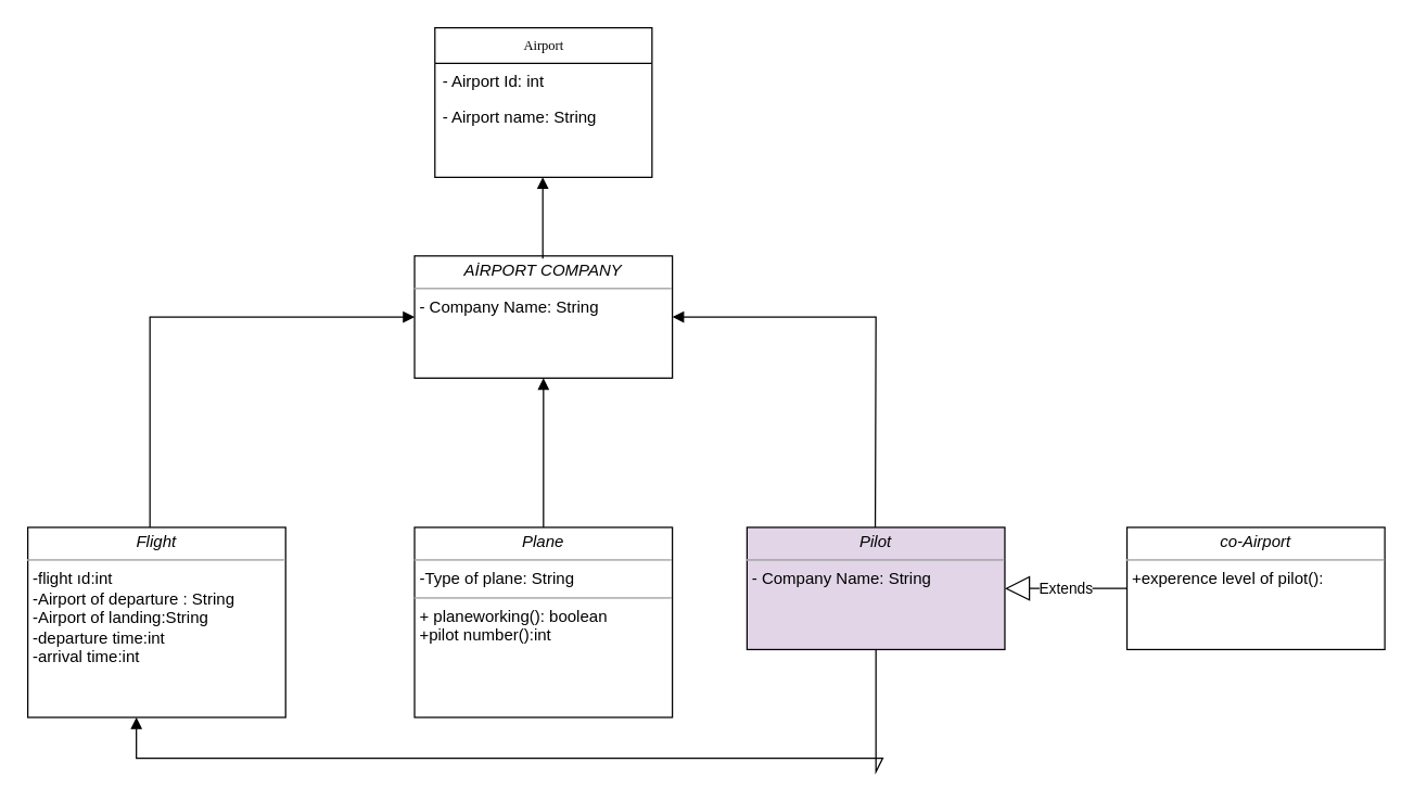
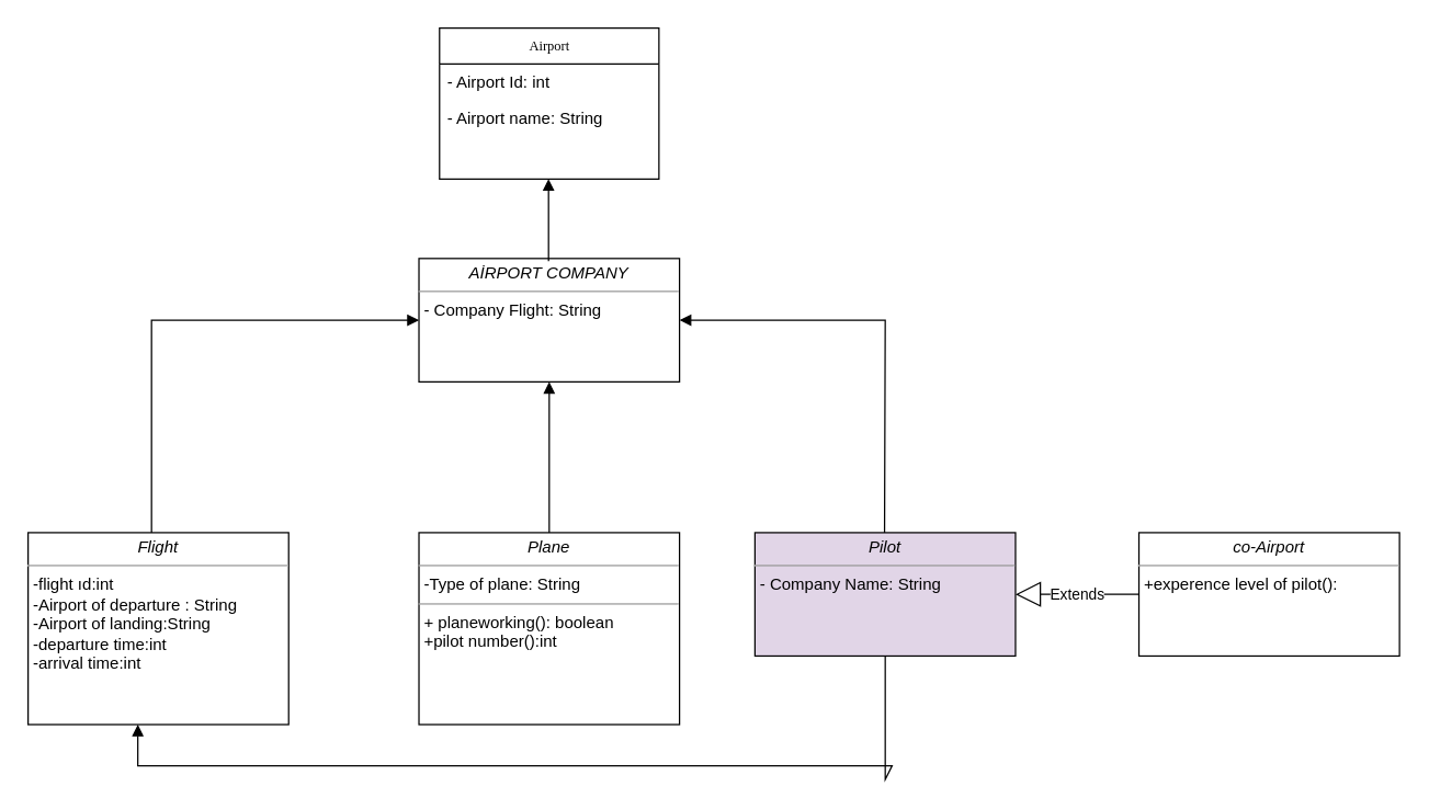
- <mxCell id="5" value="&lt;p style=&quot;margin:0px;margin-top:4px;text-align:center;&quot;&gt;&lt;i&gt;AİRPORT COMPANY&lt;/i&gt;&lt;/p&gt;&lt;hr size=&quot;1&quot;&gt;&lt;p style=&quot;margin:0px;margin-left:4px;&quot;&gt;- Company Name: String&lt;br&gt;&lt;/p&gt;&lt;p style=&quot;margin:0px;margin-left:4px;&quot;&gt;&lt;br&gt;&lt;/p&gt;" style="verticalAlign=top;align=left;overflow=fill;fontSize=12;fontFamily=Helvetica;html=1;rounded=0;shadow=0;comic=0;labelBackgroundColor=none;strokeWidth=1" parent="1" vertex="1"><mxGeometry x="305" y="188" width="190" height="90" as="geometry" /></mxCell>
+ <mxCell id="5" value="&lt;p style=&quot;margin:0px;margin-top:4px;text-align:center;&quot;&gt;&lt;i&gt;AİRPORT COMPANY&lt;/i&gt;&lt;/p&gt;&lt;hr size=&quot;1&quot;&gt;&lt;p style=&quot;margin:0px;margin-left:4px;&quot;&gt;- Company Flight: String&lt;br&gt;&lt;/p&gt;&lt;p style=&quot;margin:0px;margin-left:4px;&quot;&gt;&lt;br&gt;&lt;/p&gt;" style="verticalAlign=top;align=left;overflow=fill;fontSize=12;fontFamily=Helvetica;html=1;rounded=0;shadow=0;comic=0;labelBackgroundColor=none;strokeWidth=1" parent="1" vertex="1"><mxGeometry x="305" y="188" width="190" height="90" as="geometry" /></mxCell>
